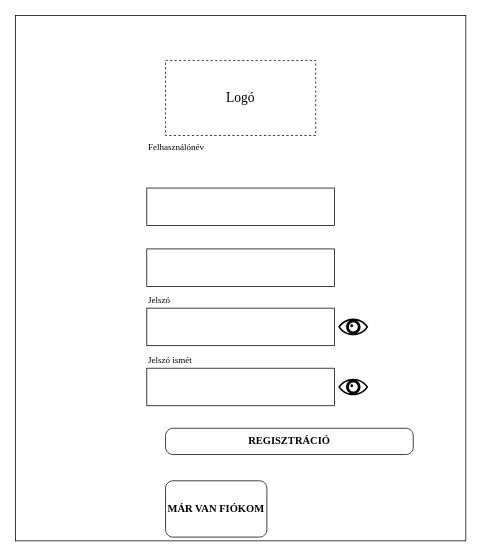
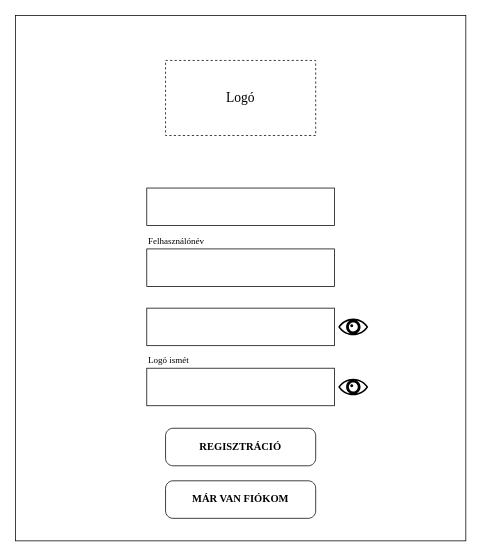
- <mxCell id="12" value="Felhasználónév" style="text;html=1;strokeColor=none;fillColor=none;align=left;verticalAlign=middle;whiteSpace=wrap;rounded=0;fontFamily=Comic Sans MS;" vertex="1" parent="1"><mxGeometry x="195" y="186.1" width="105" height="20" as="geometry" /></mxCell>
+ <mxCell id="12" value="Felhasználónév" style="text;html=1;strokeColor=none;fillColor=none;align=left;verticalAlign=middle;whiteSpace=wrap;rounded=0;fontFamily=Comic Sans MS;" vertex="1" parent="1"><mxGeometry x="195" y="311.1" width="105" height="20" as="geometry" /></mxCell>
- <mxCell id="13" value="Jelszó" style="text;html=1;strokeColor=none;fillColor=none;align=left;verticalAlign=middle;whiteSpace=wrap;rounded=0;fontFamily=Comic Sans MS;" vertex="1" parent="1"><mxGeometry x="195" y="390" width="105" height="20" as="geometry" /></mxCell>
- <mxCell id="5" value="Jelszó ismét" style="text;html=1;strokeColor=none;fillColor=none;align=left;verticalAlign=middle;whiteSpace=wrap;rounded=0;fontFamily=Comic Sans MS;" parent="1" vertex="1"><mxGeometry x="195" y="470" width="105" height="20" as="geometry" /></mxCell>
+ <mxCell id="5" value="Logó ismét" style="text;html=1;strokeColor=none;fillColor=none;align=left;verticalAlign=middle;whiteSpace=wrap;rounded=0;fontFamily=Comic Sans MS;" parent="1" vertex="1"><mxGeometry x="195" y="470" width="105" height="20" as="geometry" /></mxCell>
- <mxCell id="8" value="REGISZTRÁCIÓ" style="strokeWidth=1;shadow=0;dashed=0;align=center;html=1;shape=mxgraph.mockup.buttons.button;mainText=;buttonStyle=round;fontSize=14;fontStyle=1;fillColor=none;whiteSpace=wrap;fontFamily=Comic Sans MS;" parent="1" vertex="1"><mxGeometry x="220" y="570" width="330" height="35" as="geometry" /></mxCell>
+ <mxCell id="8" value="REGISZTRÁCIÓ" style="strokeWidth=1;shadow=0;dashed=0;align=center;html=1;shape=mxgraph.mockup.buttons.button;mainText=;buttonStyle=round;fontSize=14;fontStyle=1;fillColor=none;whiteSpace=wrap;fontFamily=Comic Sans MS;" parent="1" vertex="1"><mxGeometry x="220" y="570" width="200" height="50" as="geometry" /></mxCell>
- <mxCell id="9" value="MÁR VAN FIÓKOM" style="strokeWidth=1;shadow=0;dashed=0;align=center;html=1;shape=mxgraph.mockup.buttons.button;mainText=;buttonStyle=round;fontSize=14;fontStyle=1;fillColor=none;whiteSpace=wrap;fontFamily=Comic Sans MS;" parent="1" vertex="1"><mxGeometry x="220" y="640" width="135" height="75" as="geometry" /></mxCell>
+ <mxCell id="9" value="MÁR VAN FIÓKOM" style="strokeWidth=1;shadow=0;dashed=0;align=center;html=1;shape=mxgraph.mockup.buttons.button;mainText=;buttonStyle=round;fontSize=14;fontStyle=1;fillColor=none;whiteSpace=wrap;fontFamily=Comic Sans MS;" parent="1" vertex="1"><mxGeometry x="220" y="640" width="200" height="50" as="geometry" /></mxCell>
